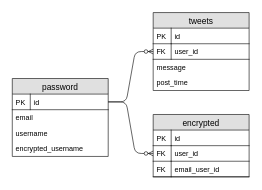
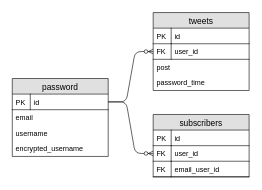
- <mxCell id="13" value="message" style="text;strokeColor=none;fillColor=none;spacingLeft=4;spacingRight=4;overflow=hidden;rotatable=0;points=[[0,0.5],[1,0.5]];portConstraint=eastwest;fontSize=12;" parent="8" vertex="1"><mxGeometry y="78" width="160" height="26" as="geometry" /></mxCell>
+ <mxCell id="13" value="post" style="text;strokeColor=none;fillColor=none;spacingLeft=4;spacingRight=4;overflow=hidden;rotatable=0;points=[[0,0.5],[1,0.5]];portConstraint=eastwest;fontSize=12;" parent="8" vertex="1"><mxGeometry y="78" width="160" height="26" as="geometry" /></mxCell>
- <mxCell id="14" value="post_time" style="text;strokeColor=none;fillColor=none;spacingLeft=4;spacingRight=4;overflow=hidden;rotatable=0;points=[[0,0.5],[1,0.5]];portConstraint=eastwest;fontSize=12;" parent="8" vertex="1"><mxGeometry y="104" width="160" height="26" as="geometry" /></mxCell>
+ <mxCell id="14" value="password_time" style="text;strokeColor=none;fillColor=none;spacingLeft=4;spacingRight=4;overflow=hidden;rotatable=0;points=[[0,0.5],[1,0.5]];portConstraint=eastwest;fontSize=12;" parent="8" vertex="1"><mxGeometry y="104" width="160" height="26" as="geometry" /></mxCell>
- <mxCell id="16" value="encrypted" style="swimlane;fontStyle=0;childLayout=stackLayout;horizontal=1;startSize=26;fillColor=#e0e0e0;horizontalStack=0;resizeParent=1;resizeParentMax=0;resizeLast=0;collapsible=1;marginBottom=0;swimlaneFillColor=#ffffff;align=center;fontSize=14;" vertex="1" parent="1"><mxGeometry x="255" y="190" width="160" height="104" as="geometry" /></mxCell>
+ <mxCell id="16" value="subscribers" style="swimlane;fontStyle=0;childLayout=stackLayout;horizontal=1;startSize=26;fillColor=#e0e0e0;horizontalStack=0;resizeParent=1;resizeParentMax=0;resizeLast=0;collapsible=1;marginBottom=0;swimlaneFillColor=#ffffff;align=center;fontSize=14;" vertex="1" parent="1"><mxGeometry x="255" y="190" width="160" height="104" as="geometry" /></mxCell>
